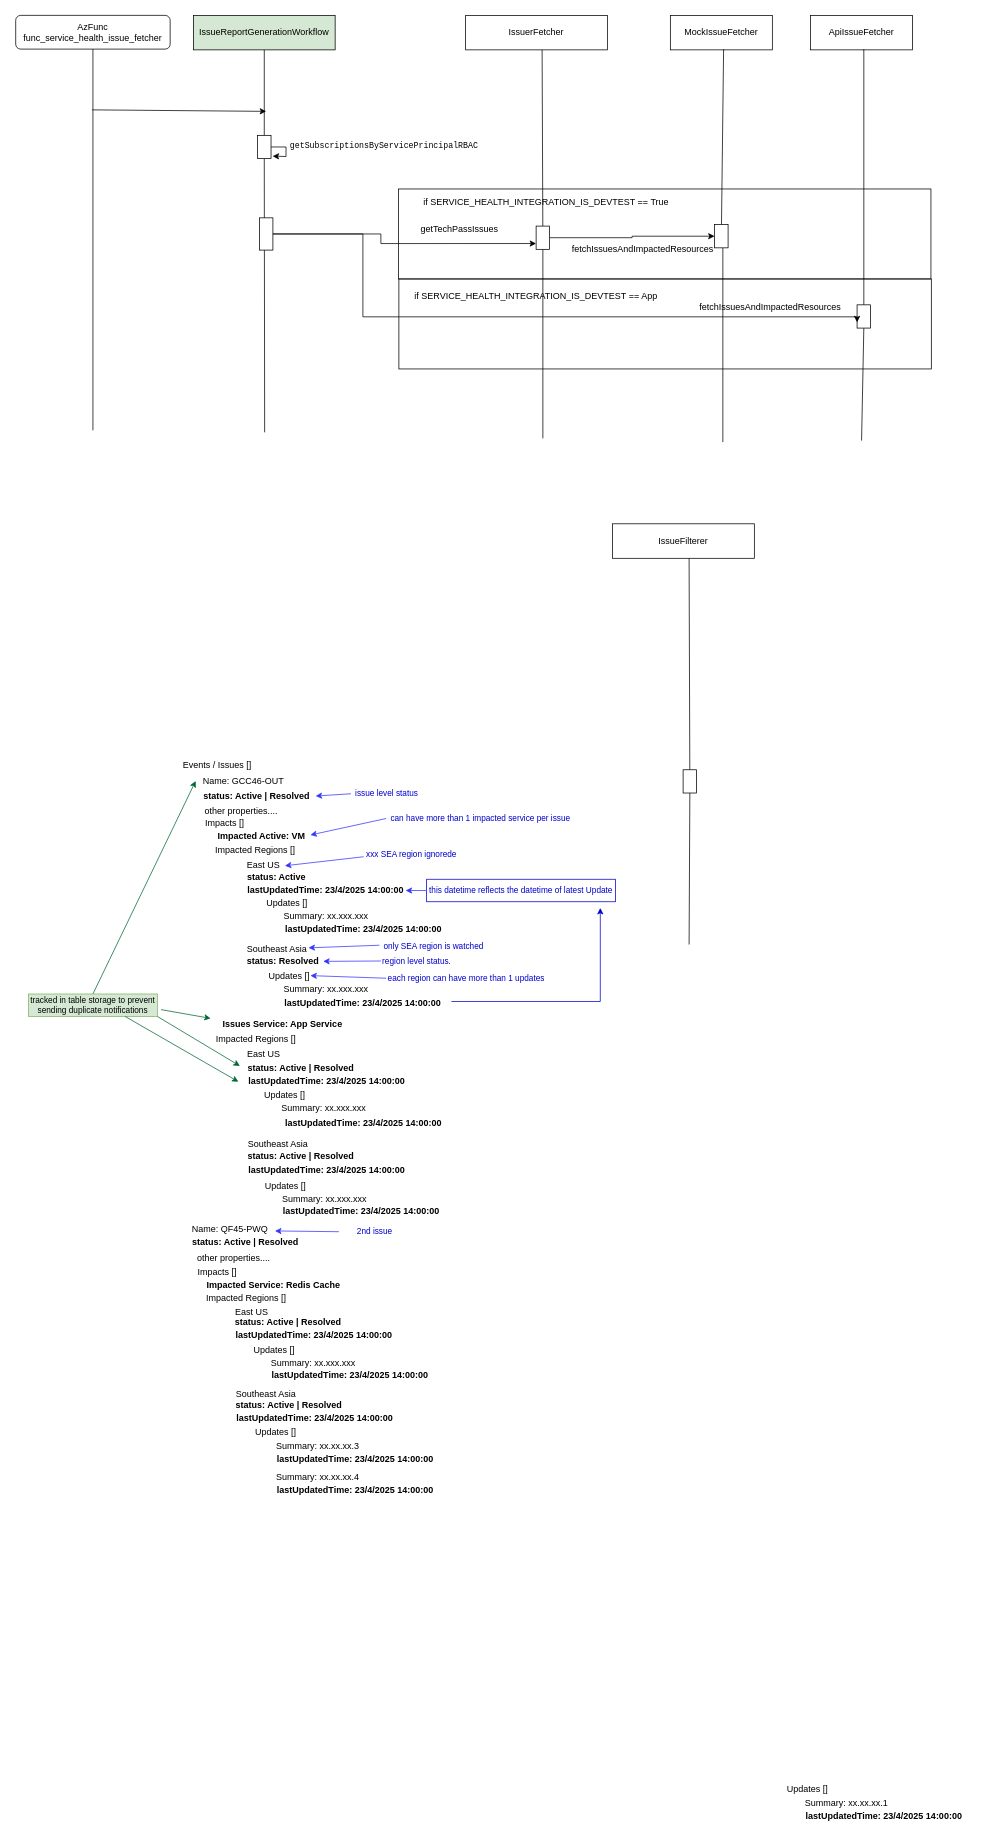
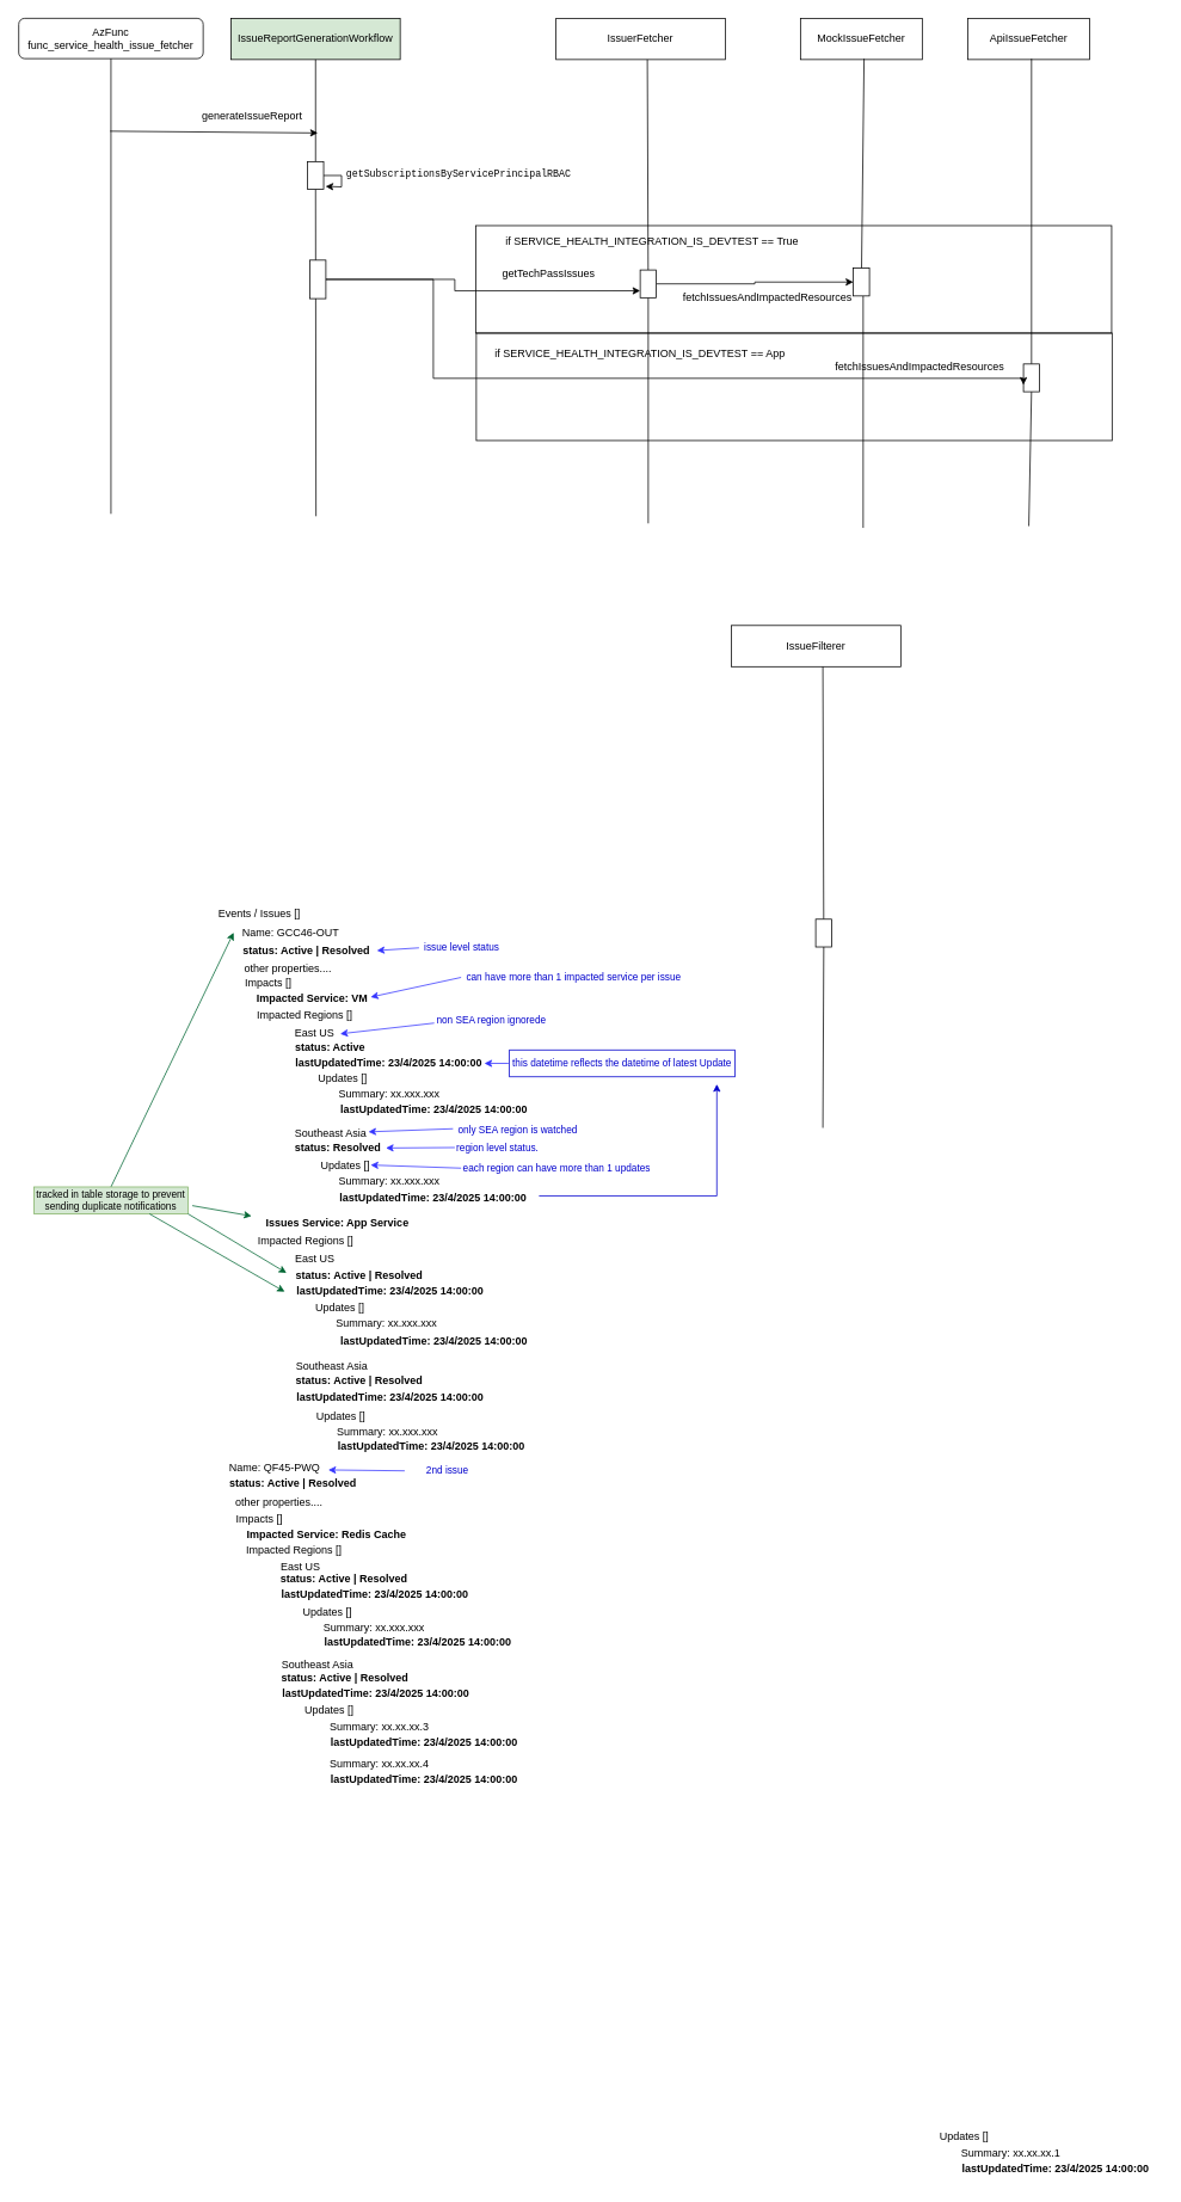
+ <mxCell id="9" value="generateIssueReport" style="text;html=1;strokeColor=none;fillColor=none;align=center;verticalAlign=middle;whiteSpace=wrap;rounded=0;" parent="1" vertex="1"><mxGeometry x="222" y="114" width="118" height="30" as="geometry" /></mxCell>
- <mxCell id="41" value="Impacted Active: VM" style="text;html=1;strokeColor=none;fillColor=none;align=center;verticalAlign=middle;whiteSpace=wrap;rounded=0;fontStyle=1" parent="1" vertex="1"><mxGeometry x="283" y="1100" width="130" height="30" as="geometry" /></mxCell>
+ <mxCell id="41" value="Impacted Service: VM" style="text;html=1;strokeColor=none;fillColor=none;align=center;verticalAlign=middle;whiteSpace=wrap;rounded=0;fontStyle=1" parent="1" vertex="1"><mxGeometry x="283" y="1100" width="130" height="30" as="geometry" /></mxCell>
- <mxCell id="95" value="xxx SEA region ignorede" style="text;html=1;strokeColor=none;fillColor=none;align=center;verticalAlign=middle;whiteSpace=wrap;rounded=0;fontSize=11;fontColor=#0000CC;" vertex="1" parent="1"><mxGeometry x="478" y="1124" width="140" height="30" as="geometry" /></mxCell>
+ <mxCell id="95" value="non SEA region ignorede" style="text;html=1;strokeColor=none;fillColor=none;align=center;verticalAlign=middle;whiteSpace=wrap;rounded=0;fontSize=11;fontColor=#0000CC;" vertex="1" parent="1"><mxGeometry x="478" y="1124" width="140" height="30" as="geometry" /></mxCell>
